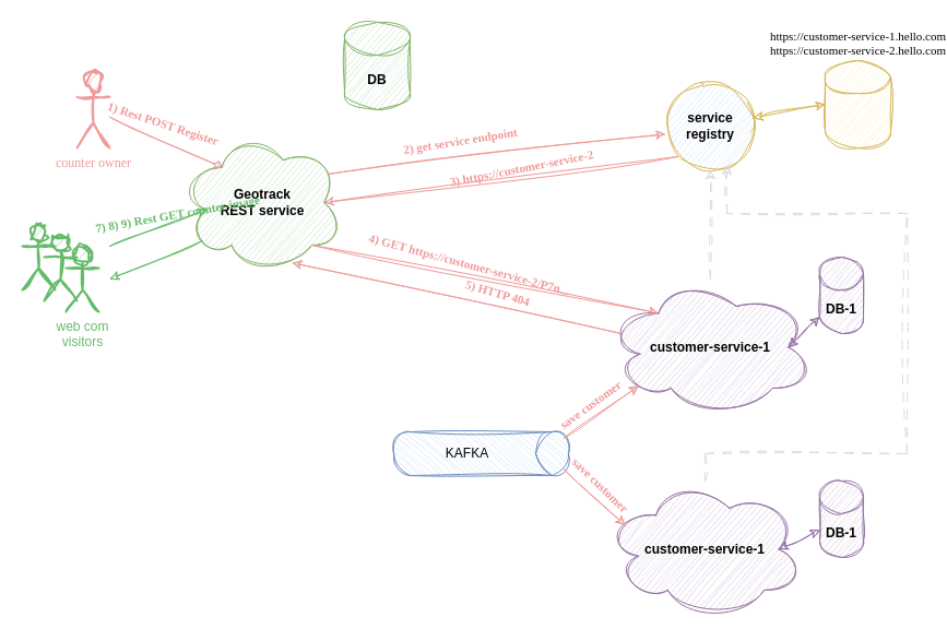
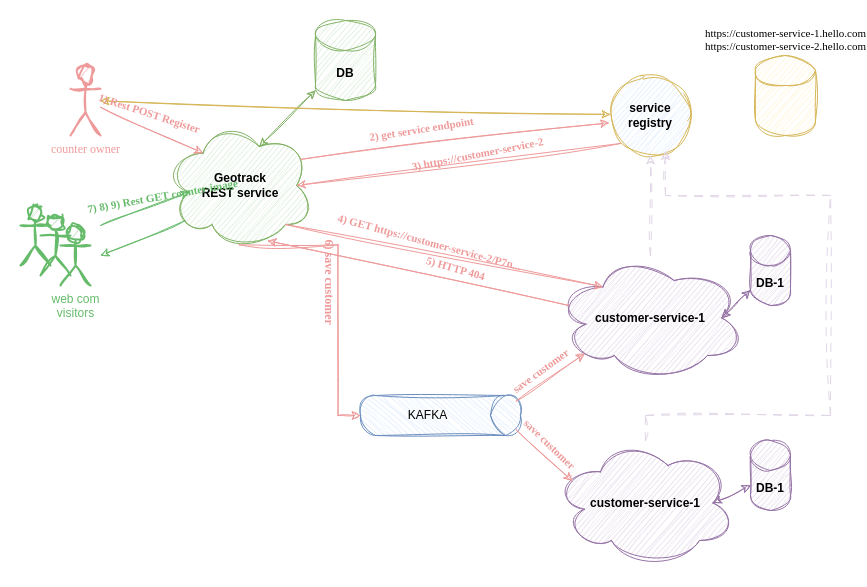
- <mxCell id="18" style="rounded=0;orthogonalLoop=1;jettySize=auto;html=1;entryX=0;entryY=0.5;entryDx=0;entryDy=0;entryPerimeter=0;sketch=1;curveFitting=1;jiggle=2;startArrow=classic;startFill=0;fillColor=#fff2cc;strokeColor=#d6b656;" parent="1" source="6" target="17" edge="1"><mxGeometry relative="1" as="geometry" /></mxCell>
+ <mxCell id="18" style="rounded=0;orthogonalLoop=1;jettySize=auto;html=1;sketch=1;curveFitting=1;jiggle=2;startArrow=classic;startFill=0;fillColor=#fff2cc;strokeColor=#d6b656;" parent="1" source="6" target="2" edge="1"><mxGeometry relative="1" as="geometry" /></mxCell>
+ <mxCell id="14" style="rounded=0;orthogonalLoop=1;jettySize=auto;html=1;entryX=0.625;entryY=0.2;entryDx=0;entryDy=0;entryPerimeter=0;startArrow=classic;startFill=1;sketch=1;curveFitting=1;jiggle=2;fillColor=#d5e8d4;strokeColor=#82b366;" parent="1" source="13" target="3" edge="1"><mxGeometry relative="1" as="geometry" /></mxCell>
- <mxCell id="21" style="rounded=0;orthogonalLoop=1;jettySize=auto;html=1;entryX=0.25;entryY=0.25;entryDx=0;entryDy=0;entryPerimeter=0;strokeColor=#EF9A9A;sketch=1;curveFitting=1;jiggle=2;fontColor=#EF9A9A;endArrow=diamond;" parent="1" source="2" target="3" edge="1"><mxGeometry relative="1" as="geometry" /></mxCell>
+ <mxCell id="21" style="rounded=0;orthogonalLoop=1;jettySize=auto;html=1;entryX=0.25;entryY=0.25;entryDx=0;entryDy=0;entryPerimeter=0;strokeColor=#EF9A9A;sketch=1;curveFitting=1;jiggle=2;fontColor=#EF9A9A;" parent="1" source="2" target="3" edge="1"><mxGeometry relative="1" as="geometry" /></mxCell>
+ <mxCell id="31" style="rounded=0;orthogonalLoop=1;jettySize=auto;html=1;strokeColor=#EF9A9A;sketch=1;curveFitting=1;jiggle=2;fontColor=#EF9A9A;entryX=0.5;entryY=1;entryDx=0;entryDy=0;entryPerimeter=0;exitX=0.491;exitY=0.956;exitDx=0;exitDy=0;exitPerimeter=0;edgeStyle=orthogonalEdgeStyle;" parent="1" source="3" target="5" edge="1"><mxGeometry relative="1" as="geometry"><mxPoint x="321" y="445" as="sourcePoint" /><mxPoint x="100" y="380" as="targetPoint" /></mxGeometry></mxCell>
+ <mxCell id="32" value="6) save customer" style="edgeLabel;html=1;align=center;verticalAlign=middle;resizable=0;points=[];fontColor=#EF9A9A;labelBackgroundColor=none;rotation=90;fontFamily=Verdana;fontStyle=1;fontSize=12;" parent="31" vertex="1" connectable="0"><mxGeometry x="-0.503" y="-2" relative="1" as="geometry"><mxPoint x="18" y="35" as="offset" /></mxGeometry></mxCell>
